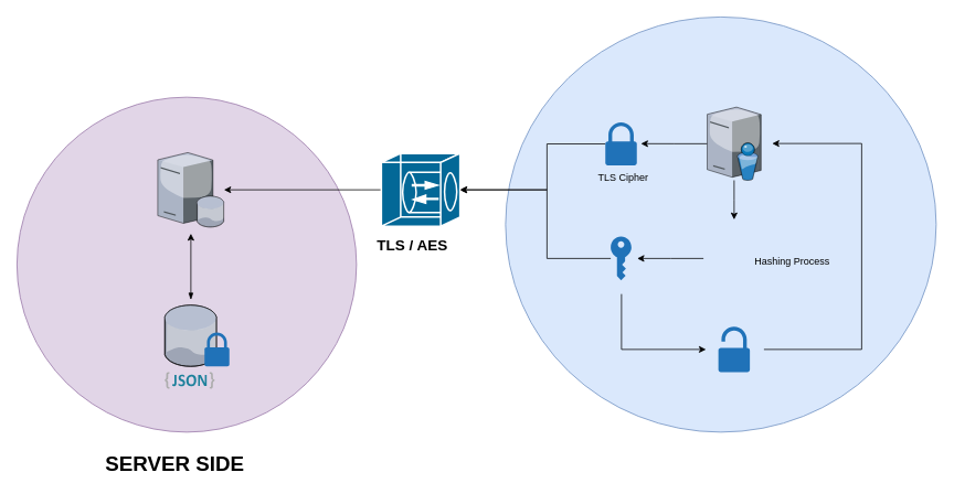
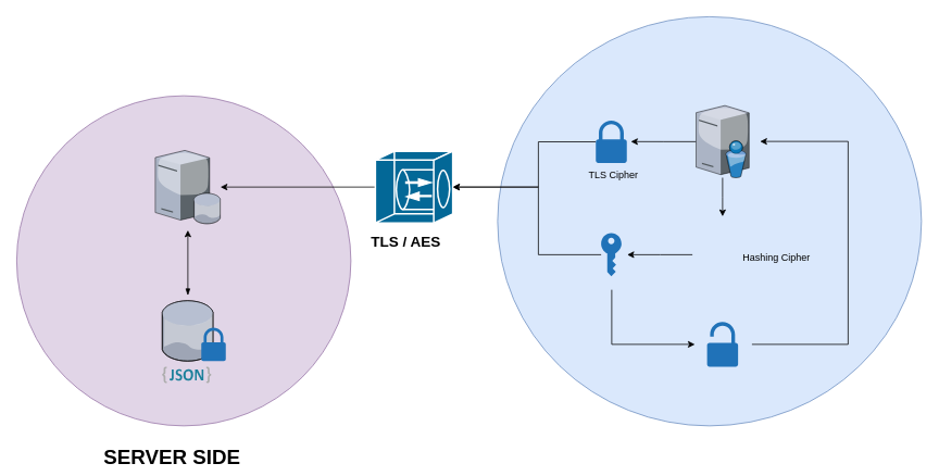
- <mxCell id="21" value="Hashing Process" style="text;html=1;resizable=0;points=[];autosize=1;align=left;verticalAlign=top;spacingTop=-4;" vertex="1" parent="1"><mxGeometry x="909" y="306" width="110" height="20" as="geometry" /></mxCell>
+ <mxCell id="21" value="Hashing Cipher" style="text;html=1;resizable=0;points=[];autosize=1;align=left;verticalAlign=top;spacingTop=-4;" vertex="1" parent="1"><mxGeometry x="909" y="306" width="110" height="20" as="geometry" /></mxCell>
